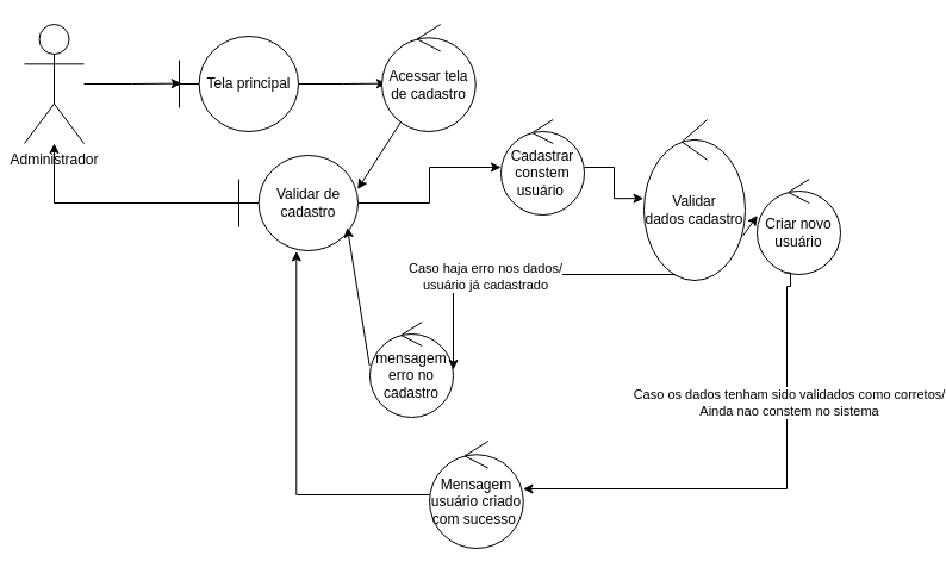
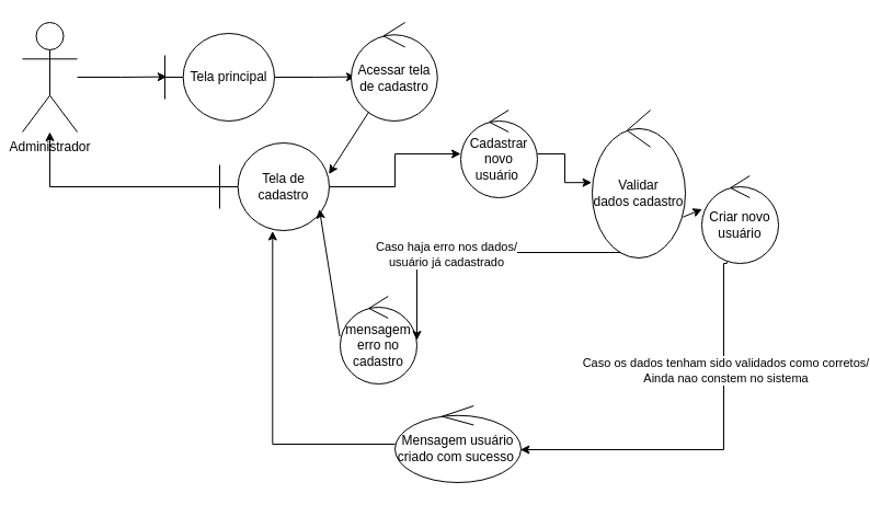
- <mxCell id="12" value="Cadastrar constem usuário&amp;nbsp;" style="ellipse;shape=umlControl;whiteSpace=wrap;html=1;" parent="1" vertex="1"><mxGeometry x="420" y="100" width="70" height="80" as="geometry" /></mxCell>
+ <mxCell id="12" value="Cadastrar novo usuário&amp;nbsp;" style="ellipse;shape=umlControl;whiteSpace=wrap;html=1;" parent="1" vertex="1"><mxGeometry x="420" y="100" width="70" height="80" as="geometry" /></mxCell>
- <mxCell id="9" value="Validar de cadastro" style="shape=umlBoundary;whiteSpace=wrap;html=1;" parent="1" vertex="1"><mxGeometry x="200" y="130" width="100" height="80" as="geometry" /></mxCell>
+ <mxCell id="9" value="Tela de cadastro" style="shape=umlBoundary;whiteSpace=wrap;html=1;" parent="1" vertex="1"><mxGeometry x="200" y="130" width="100" height="80" as="geometry" /></mxCell>
- <mxCell id="14" value="Criar novo usuário" style="ellipse;shape=umlControl;whiteSpace=wrap;html=1;" parent="1" vertex="1"><mxGeometry x="635" y="150" width="70" height="80" as="geometry" /></mxCell>
+ <mxCell id="14" value="Criar novo usuário" style="ellipse;shape=umlControl;whiteSpace=wrap;html=1;" parent="1" vertex="1"><mxGeometry x="640" y="160" width="70" height="80" as="geometry" /></mxCell>
- <mxCell id="20" value="Mensagem usuário criado com sucesso&amp;nbsp;" style="ellipse;shape=umlControl;whiteSpace=wrap;html=1;" parent="1" vertex="1"><mxGeometry x="360" y="370" width="78.75" height="90" as="geometry" /></mxCell>
+ <mxCell id="20" value="Mensagem usuário criado com sucesso&amp;nbsp;" style="ellipse;shape=umlControl;whiteSpace=wrap;html=1;" parent="1" vertex="1"><mxGeometry x="360" y="370" width="115" height="70" as="geometry" /></mxCell>
